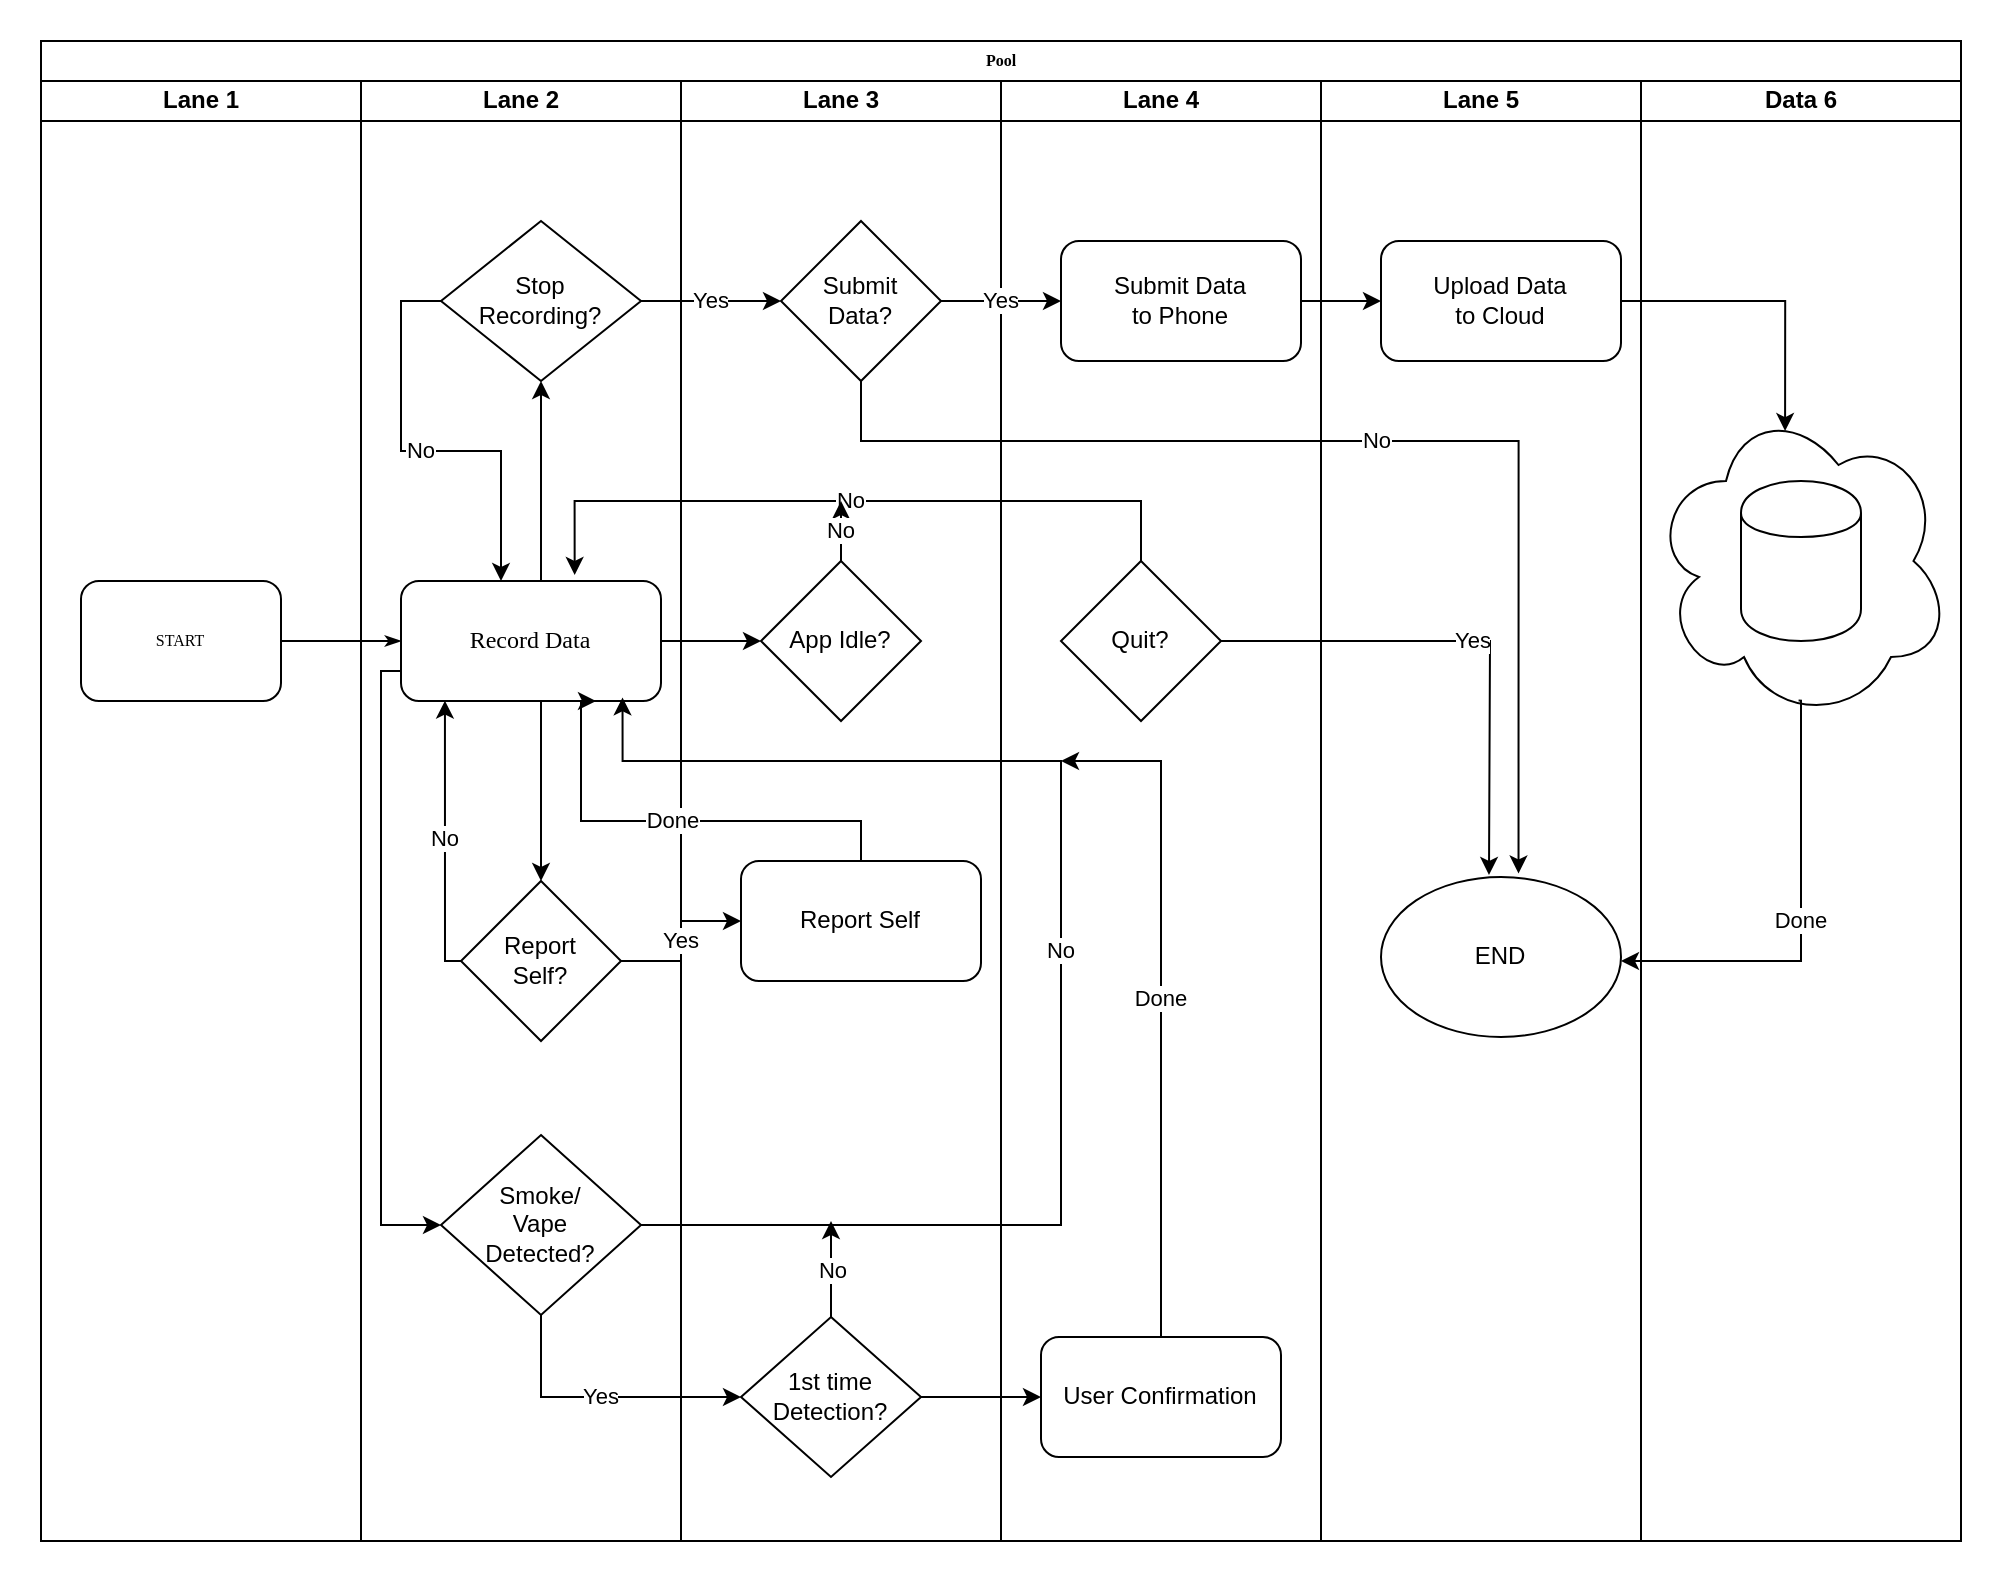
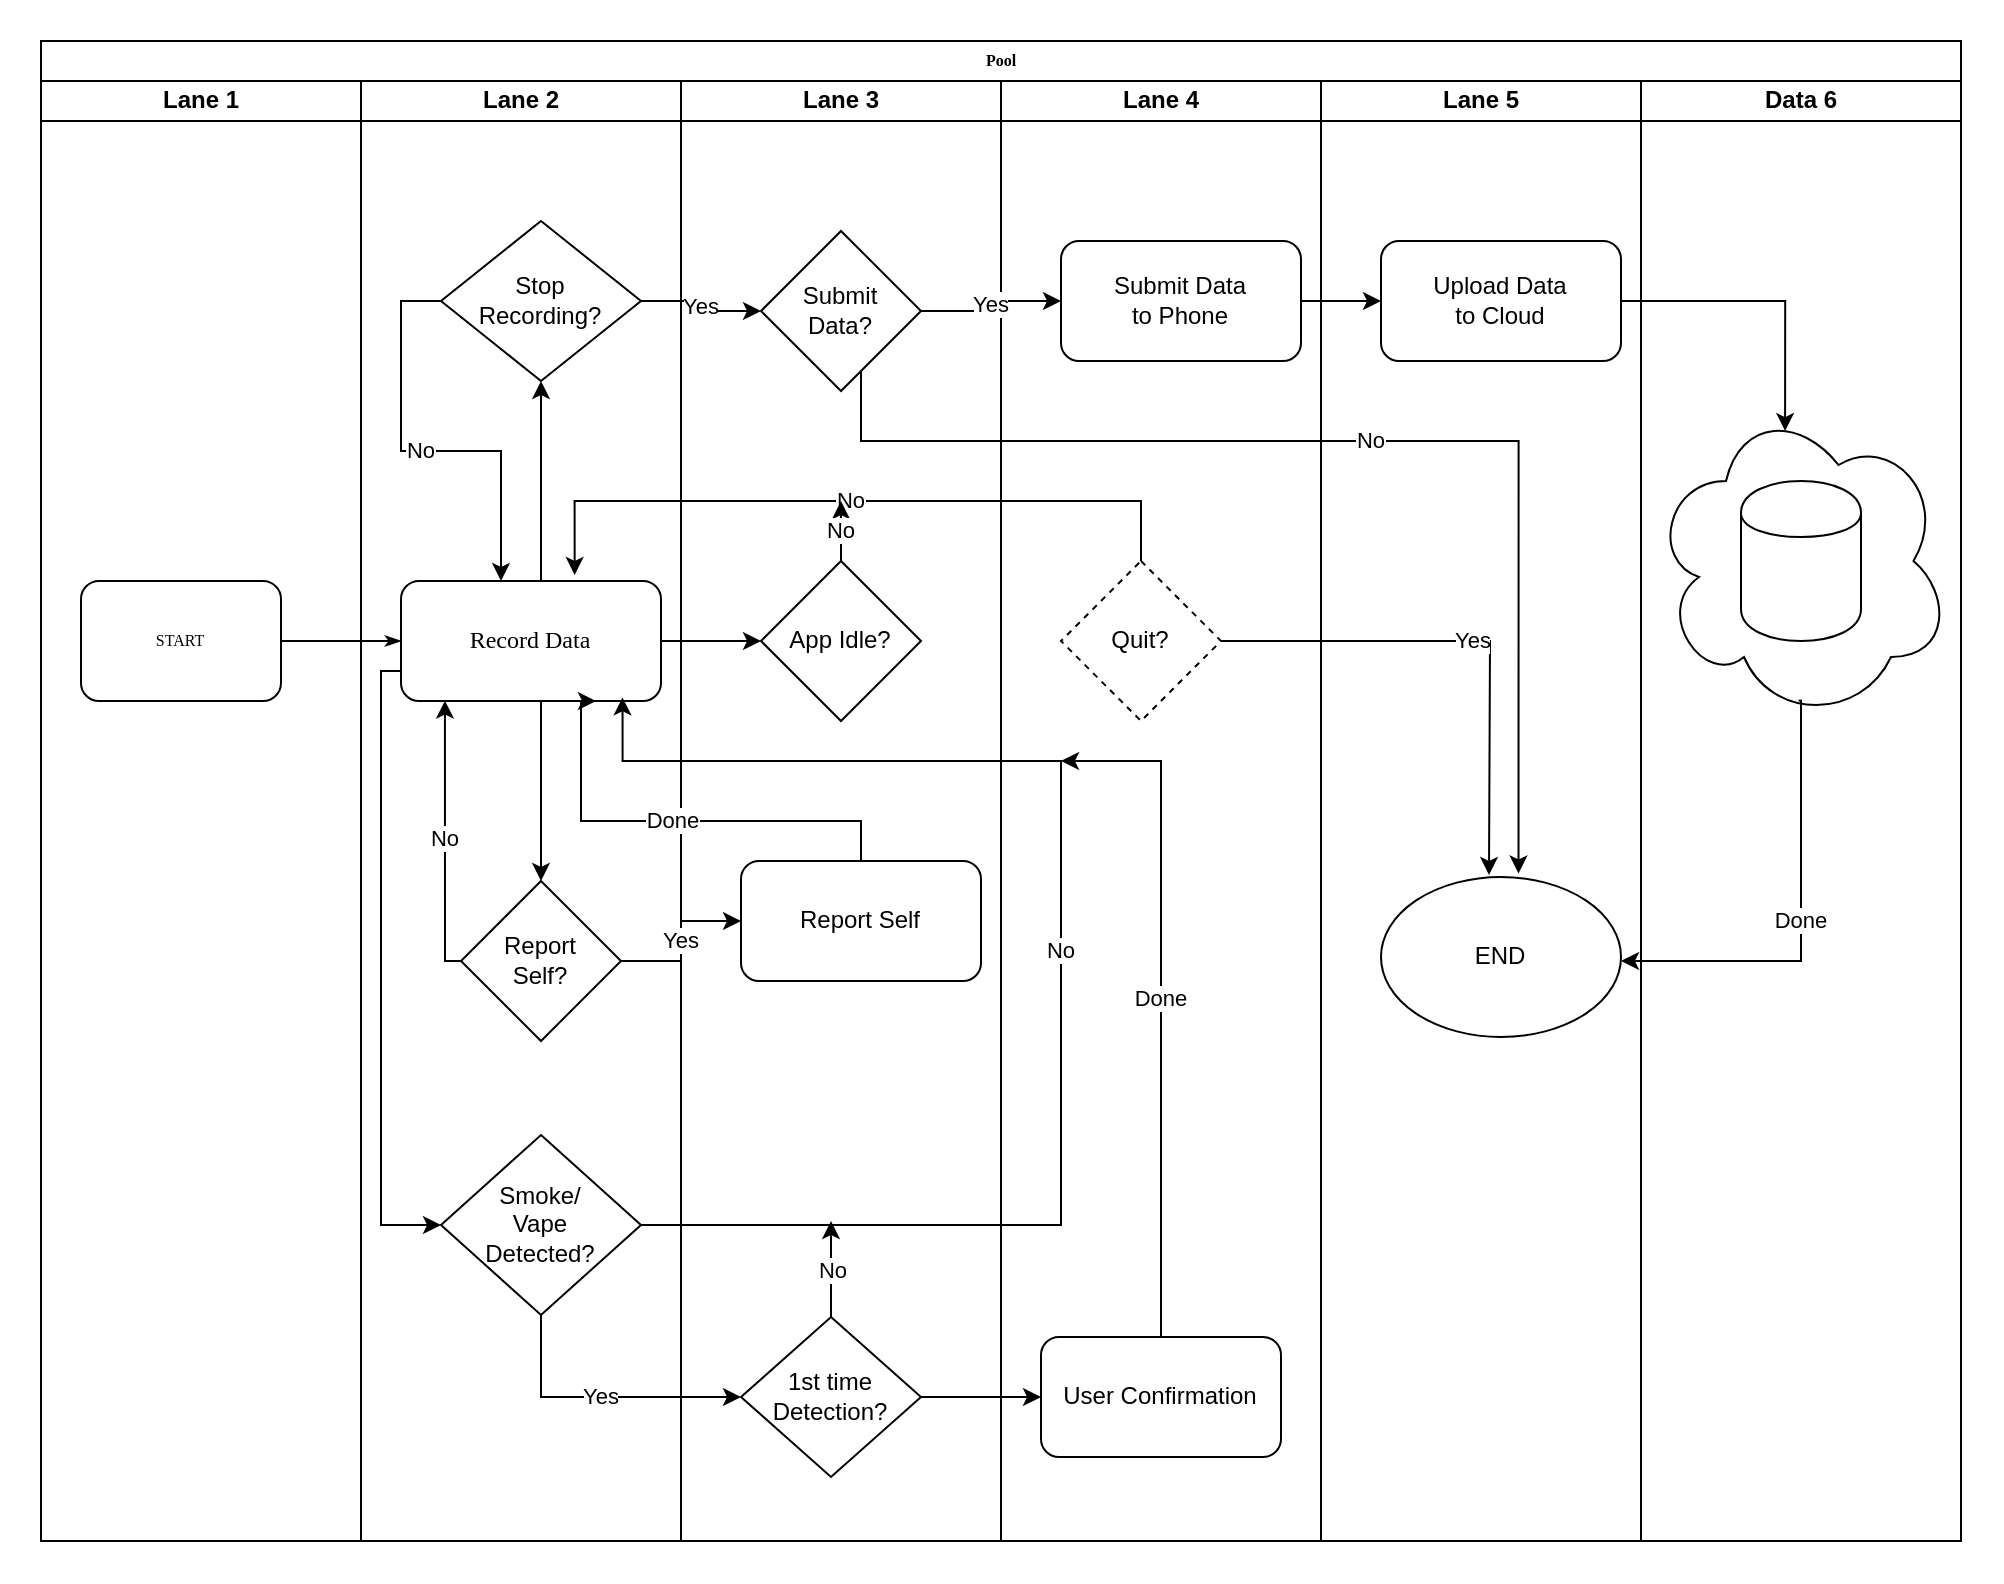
- <mxCell id="27" value="Submit&lt;br&gt;Data?" style="rhombus;whiteSpace=wrap;html=1;" vertex="1" parent="24"><mxGeometry x="50" y="70" width="80" height="80" as="geometry" /></mxCell>
+ <mxCell id="27" value="Submit&lt;br&gt;Data?" style="rhombus;whiteSpace=wrap;html=1;" vertex="1" parent="24"><mxGeometry x="40" y="75" width="80" height="80" as="geometry" /></mxCell>
- <mxCell id="31" value="Quit?" style="rhombus;whiteSpace=wrap;html=1;" vertex="1" parent="29"><mxGeometry x="30" y="240" width="80" height="80" as="geometry" /></mxCell>
+ <mxCell id="31" value="Quit?" style="rhombus;whiteSpace=wrap;html=1;dashed=1;" vertex="1" parent="29"><mxGeometry x="30" y="240" width="80" height="80" as="geometry" /></mxCell>
